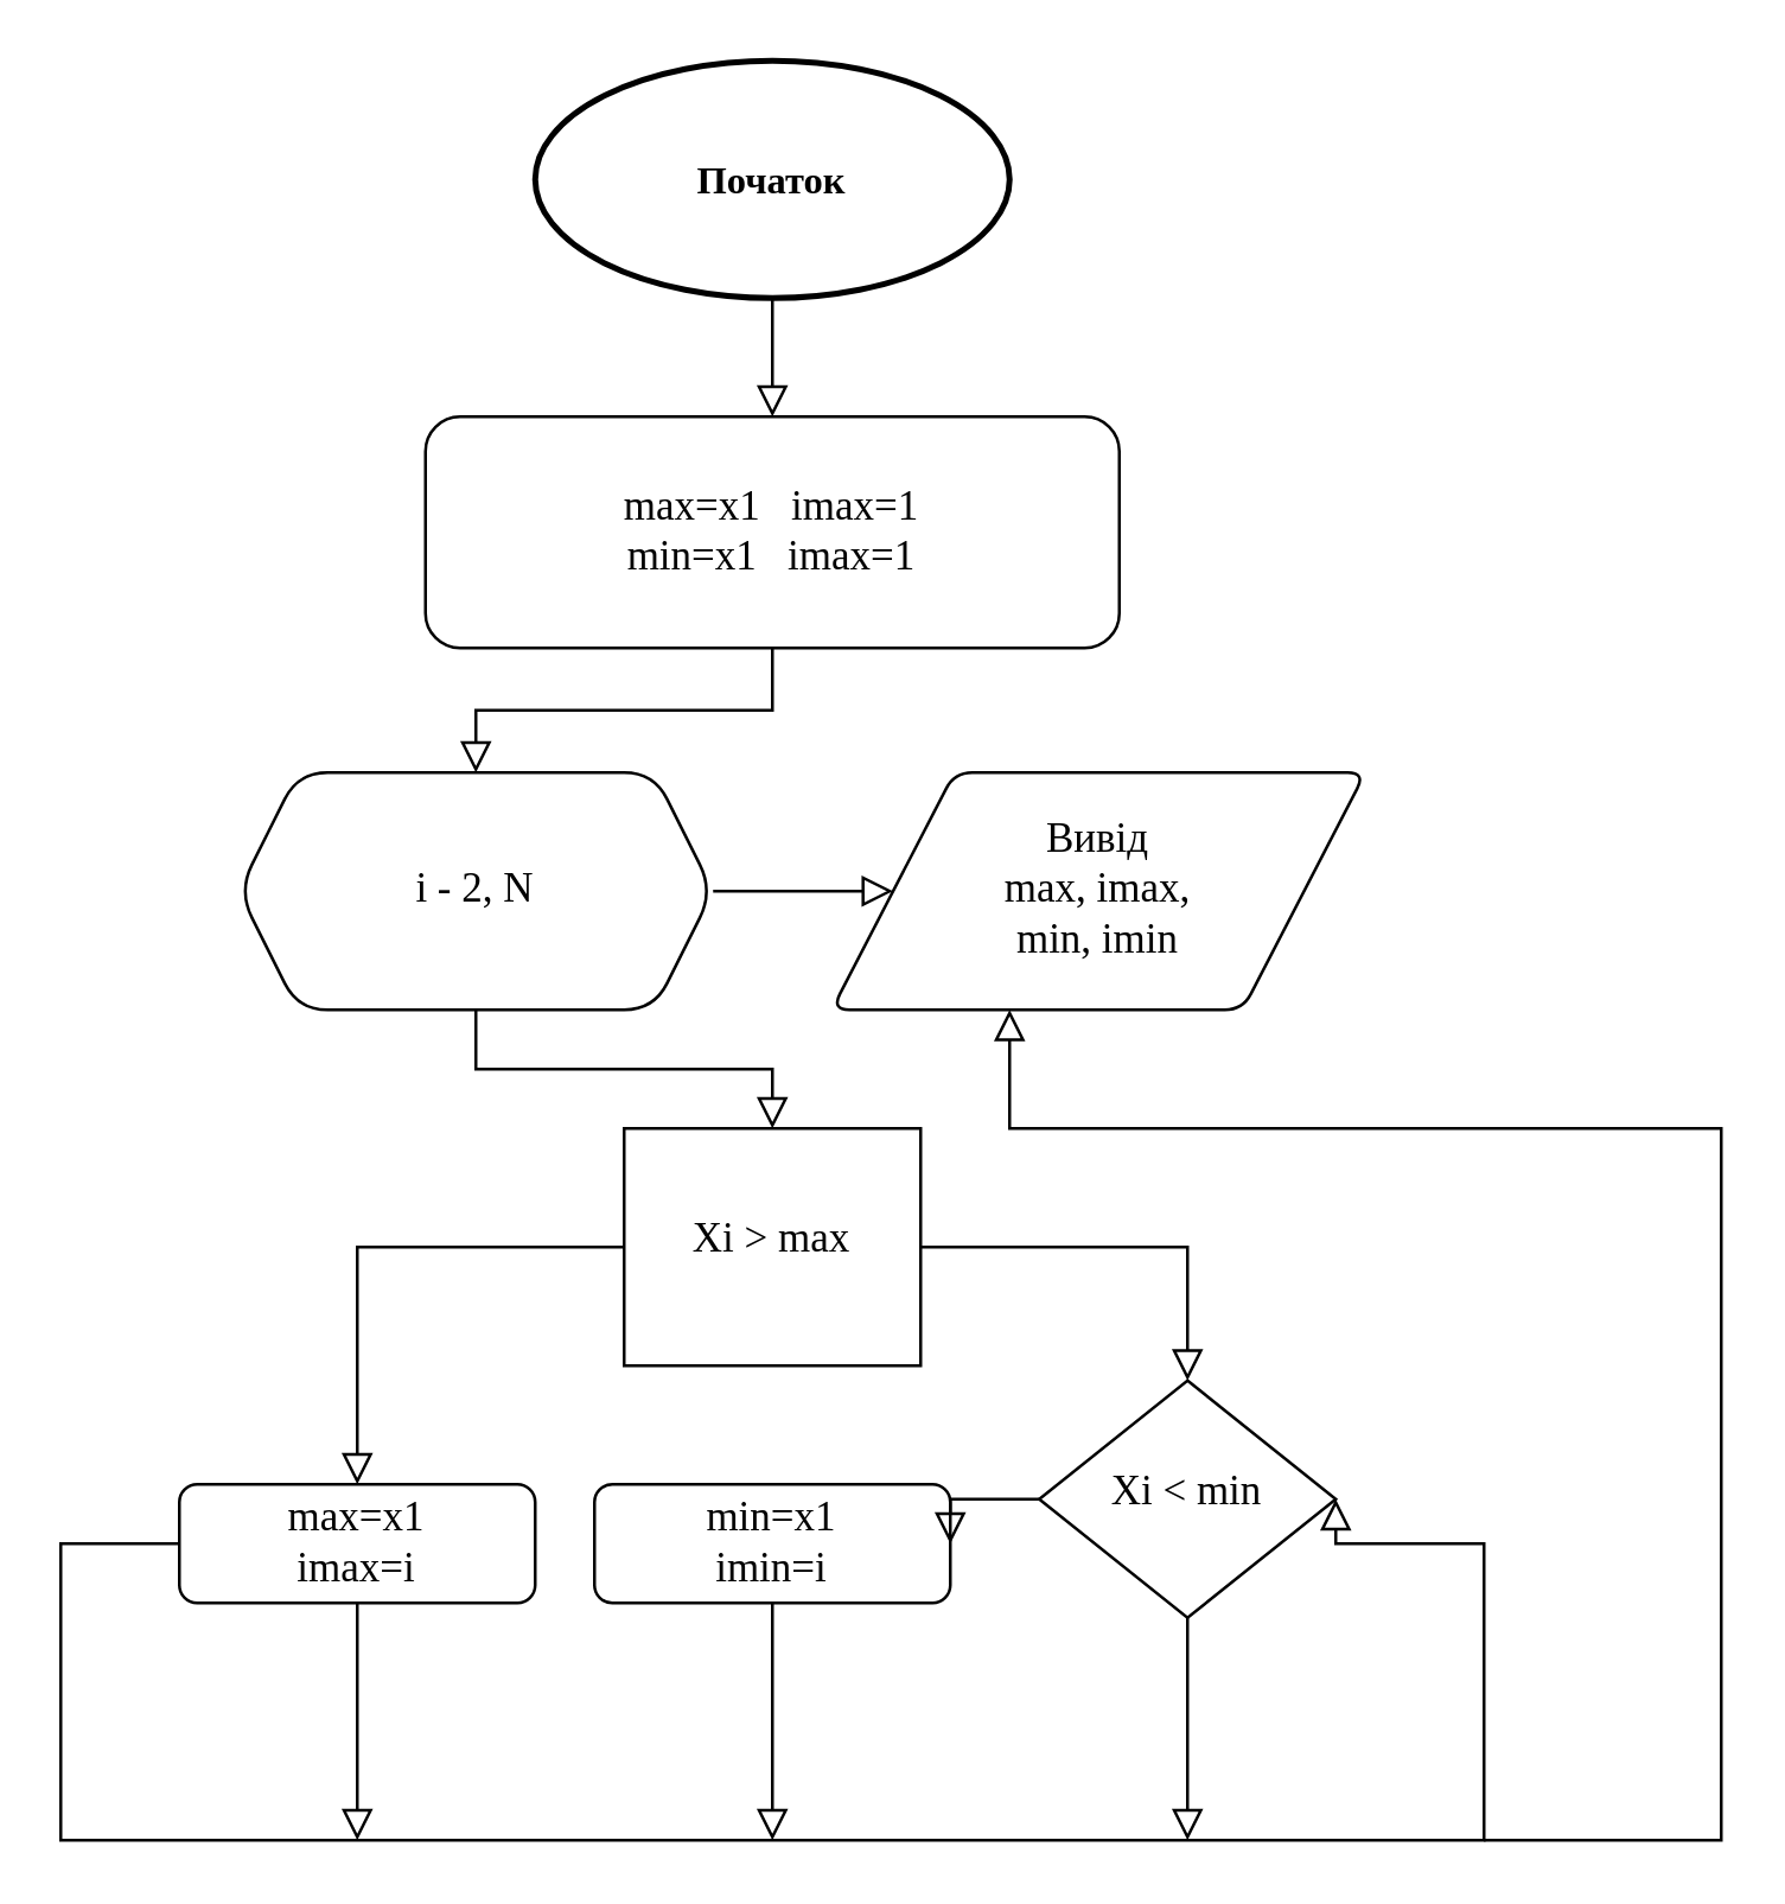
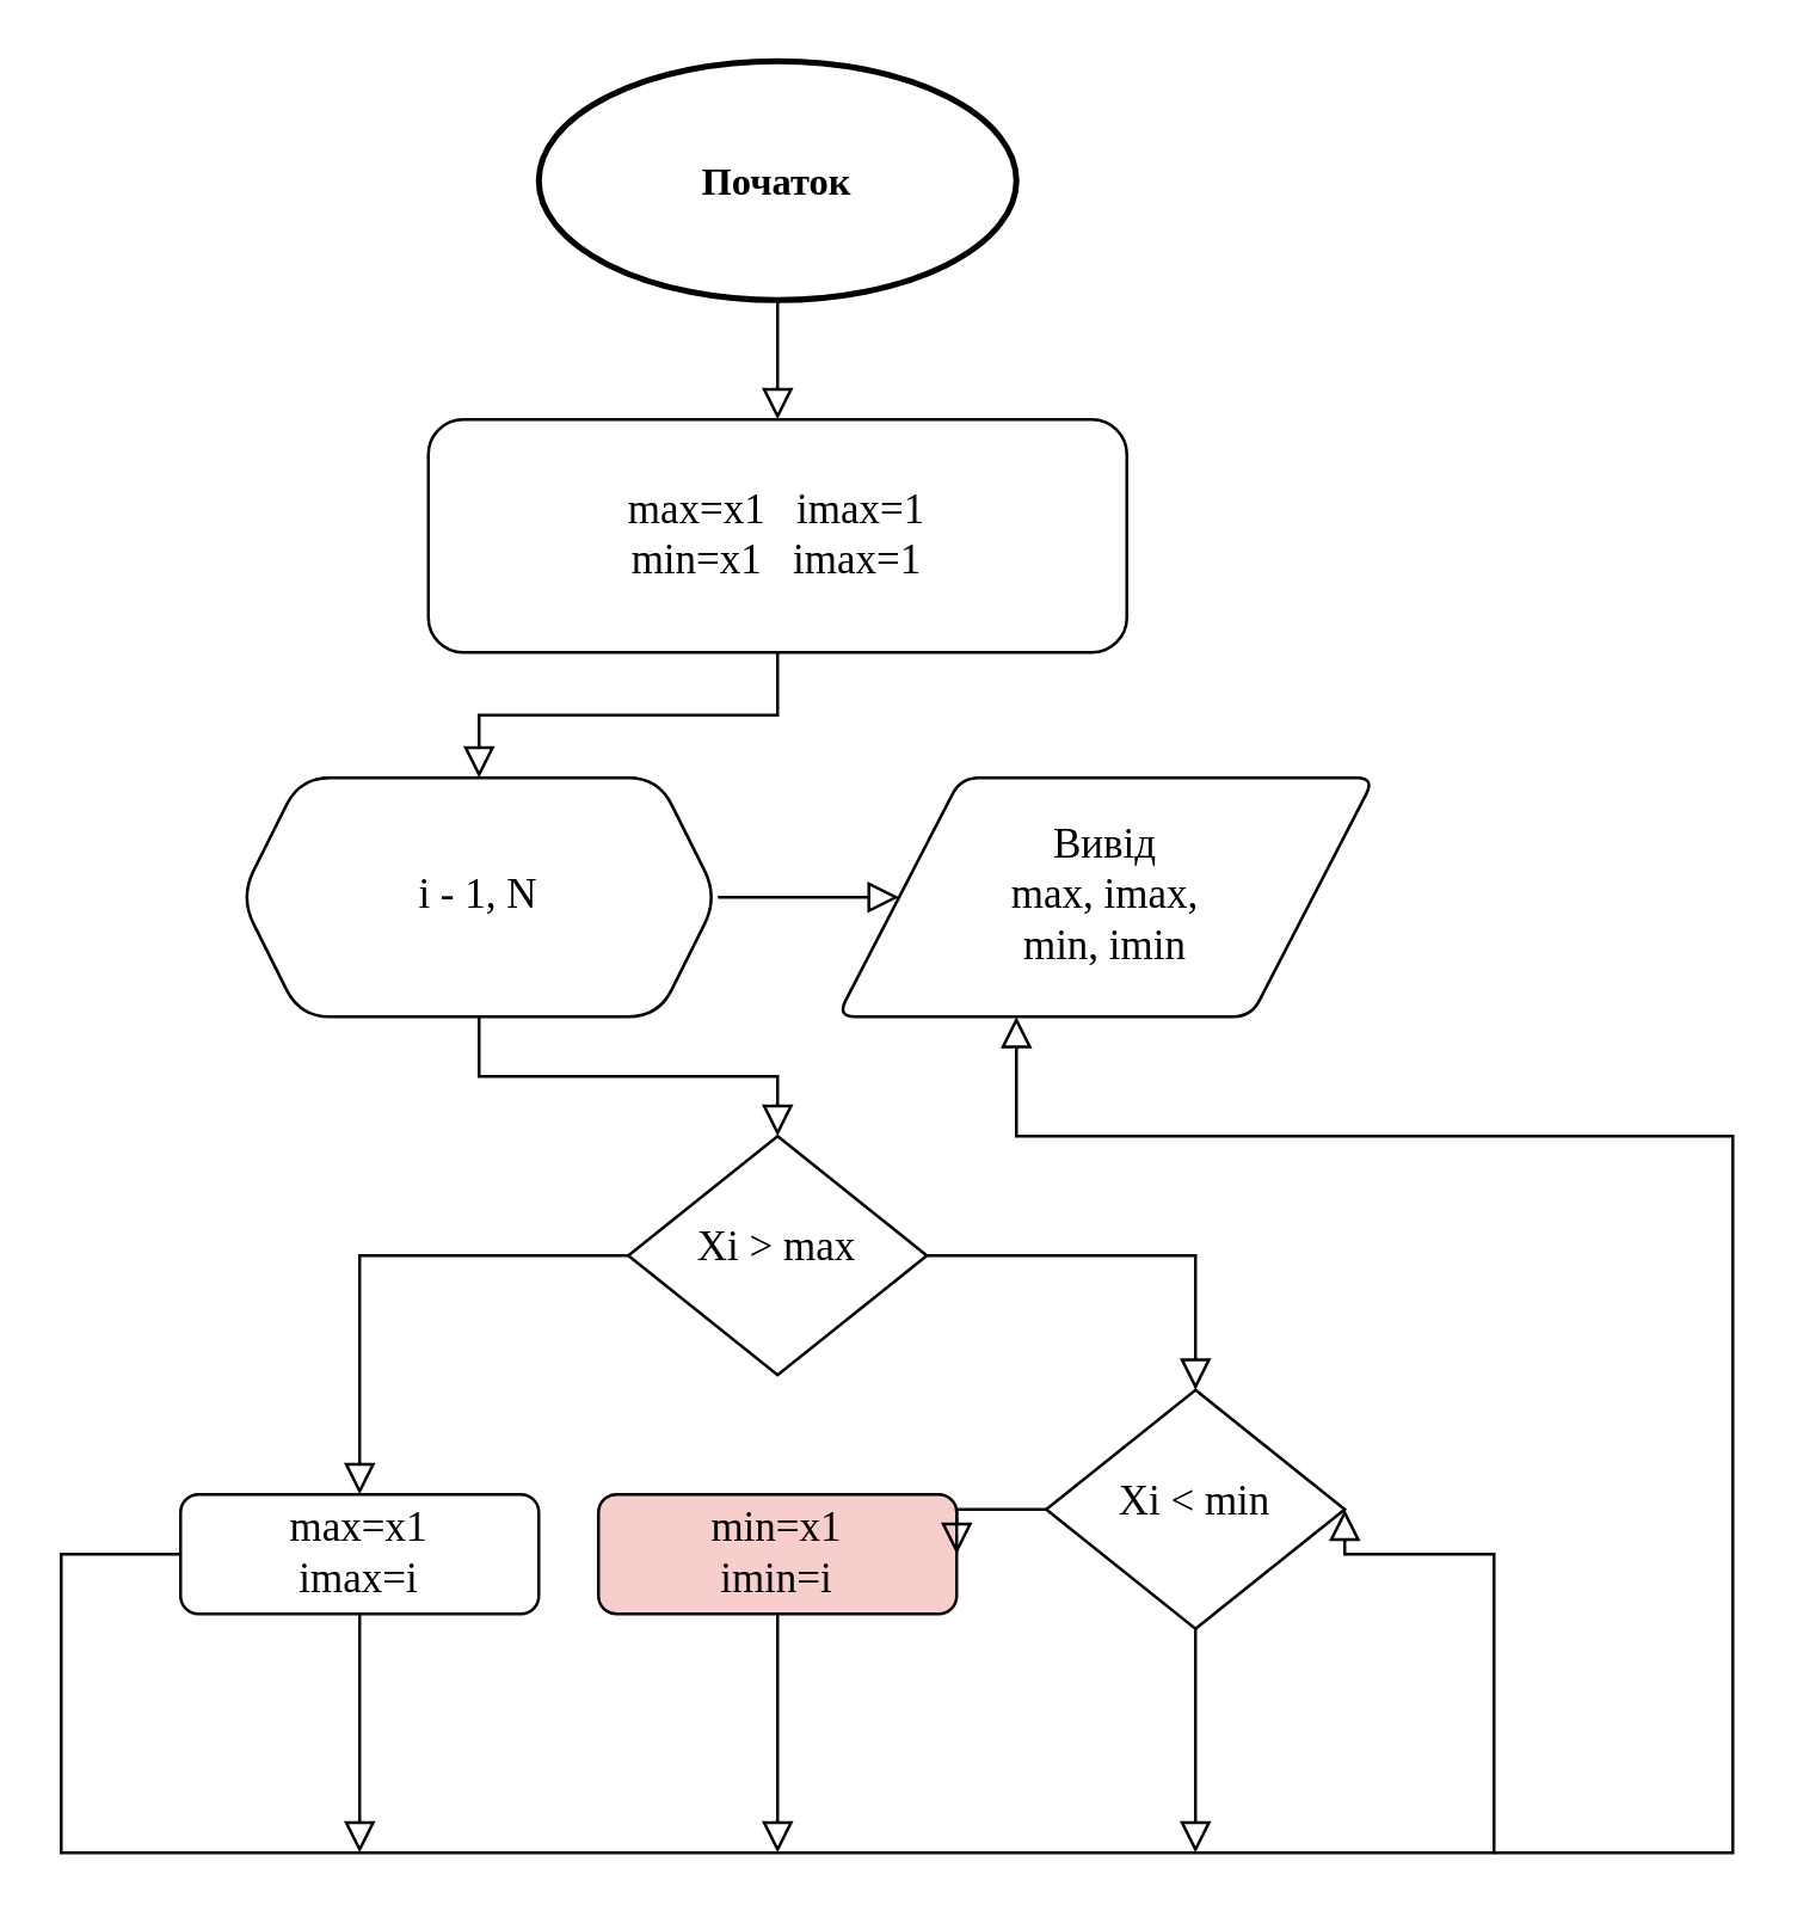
- <mxCell id="13" value="&lt;font face=&quot;montserrat&quot; data-font-src=&quot;https://fonts.googleapis.com/css?family=montserrat&quot; style=&quot;font-size: 14px&quot;&gt;i - 2, N&lt;/font&gt;" style="shape=hexagon;perimeter=hexagonPerimeter2;whiteSpace=wrap;html=1;fixedSize=1;strokeWidth=1;rounded=1;shadow=0;sketch=0;" vertex="1" parent="1"><mxGeometry x="80" y="260" width="160" height="80" as="geometry" /></mxCell>
+ <mxCell id="13" value="&lt;font face=&quot;montserrat&quot; data-font-src=&quot;https://fonts.googleapis.com/css?family=montserrat&quot; style=&quot;font-size: 14px&quot;&gt;i - 1, N&lt;/font&gt;" style="shape=hexagon;perimeter=hexagonPerimeter2;whiteSpace=wrap;html=1;fixedSize=1;strokeWidth=1;rounded=1;shadow=0;sketch=0;" vertex="1" parent="1"><mxGeometry x="80" y="260" width="160" height="80" as="geometry" /></mxCell>
- <mxCell id="8" value="&lt;font face=&quot;montserrat&quot; data-font-src=&quot;https://fonts.googleapis.com/css?family=montserrat&quot; style=&quot;font-size: 14px&quot;&gt;Xi &amp;gt; max&lt;/font&gt;" style="whiteSpace=wrap;html=1;shadow=0;fontFamily=Helvetica;fontSize=12;align=center;strokeWidth=1;spacing=6;spacingTop=-4;rounded=0;" parent="1" vertex="1"><mxGeometry x="210" y="380" width="100" height="80" as="geometry" /></mxCell>
+ <mxCell id="8" value="&lt;font face=&quot;montserrat&quot; data-font-src=&quot;https://fonts.googleapis.com/css?family=montserrat&quot; style=&quot;font-size: 14px&quot;&gt;Xi &amp;gt; max&lt;/font&gt;" style="rhombus;whiteSpace=wrap;html=1;shadow=0;fontFamily=Helvetica;fontSize=12;align=center;strokeWidth=1;spacing=6;spacingTop=-4;" parent="1" vertex="1"><mxGeometry x="210" y="380" width="100" height="80" as="geometry" /></mxCell>
- <mxCell id="14" value="&lt;font face=&quot;montserrat&quot; data-font-src=&quot;https://fonts.googleapis.com/css?family=montserrat&quot; style=&quot;font-size: 14px&quot;&gt;min=x1&lt;br&gt;imin=i&lt;br&gt;&lt;/font&gt;" style="rounded=1;whiteSpace=wrap;html=1;fontSize=12;glass=0;strokeWidth=1;shadow=0;" vertex="1" parent="1"><mxGeometry x="200" y="500" width="120" height="40" as="geometry" /></mxCell>
+ <mxCell id="14" value="&lt;font face=&quot;montserrat&quot; data-font-src=&quot;https://fonts.googleapis.com/css?family=montserrat&quot; style=&quot;font-size: 14px&quot;&gt;min=x1&lt;br&gt;imin=i&lt;br&gt;&lt;/font&gt;" style="rounded=1;whiteSpace=wrap;html=1;fontSize=12;glass=0;strokeWidth=1;shadow=0;fillColor=#f8cecc;" vertex="1" parent="1"><mxGeometry x="200" y="500" width="120" height="40" as="geometry" /></mxCell>
